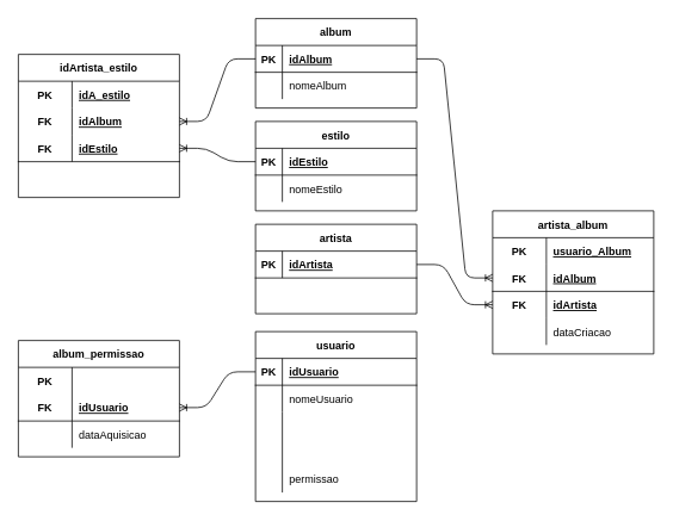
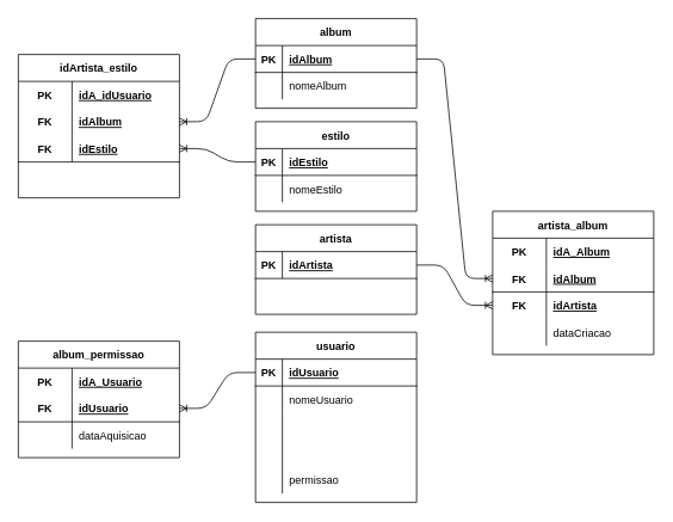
- <mxCell id="26" value="idA_estilo" style="shape=partialRectangle;connectable=0;fillColor=none;top=0;left=0;bottom=0;right=0;align=left;spacingLeft=6;fontStyle=5;overflow=hidden;" vertex="1" parent="24"><mxGeometry x="60" width="120" height="30" as="geometry" /></mxCell>
+ <mxCell id="26" value="idA_idUsuario" style="shape=partialRectangle;connectable=0;fillColor=none;top=0;left=0;bottom=0;right=0;align=left;spacingLeft=6;fontStyle=5;overflow=hidden;" vertex="1" parent="24"><mxGeometry x="60" width="120" height="30" as="geometry" /></mxCell>
- <mxCell id="38" value="usuario_Album" style="shape=partialRectangle;connectable=0;fillColor=none;top=0;left=0;bottom=0;right=0;align=left;spacingLeft=6;fontStyle=5;overflow=hidden;" vertex="1" parent="36"><mxGeometry x="60" width="120" height="30" as="geometry" /></mxCell>
+ <mxCell id="38" value="idA_Album" style="shape=partialRectangle;connectable=0;fillColor=none;top=0;left=0;bottom=0;right=0;align=left;spacingLeft=6;fontStyle=5;overflow=hidden;" vertex="1" parent="36"><mxGeometry x="60" width="120" height="30" as="geometry" /></mxCell>
+ <mxCell id="51" value="idA_Usuario" style="shape=partialRectangle;connectable=0;fillColor=none;top=0;left=0;bottom=0;right=0;align=left;spacingLeft=6;fontStyle=5;overflow=hidden;" vertex="1" parent="49"><mxGeometry x="60" width="120" height="30" as="geometry" /></mxCell>
